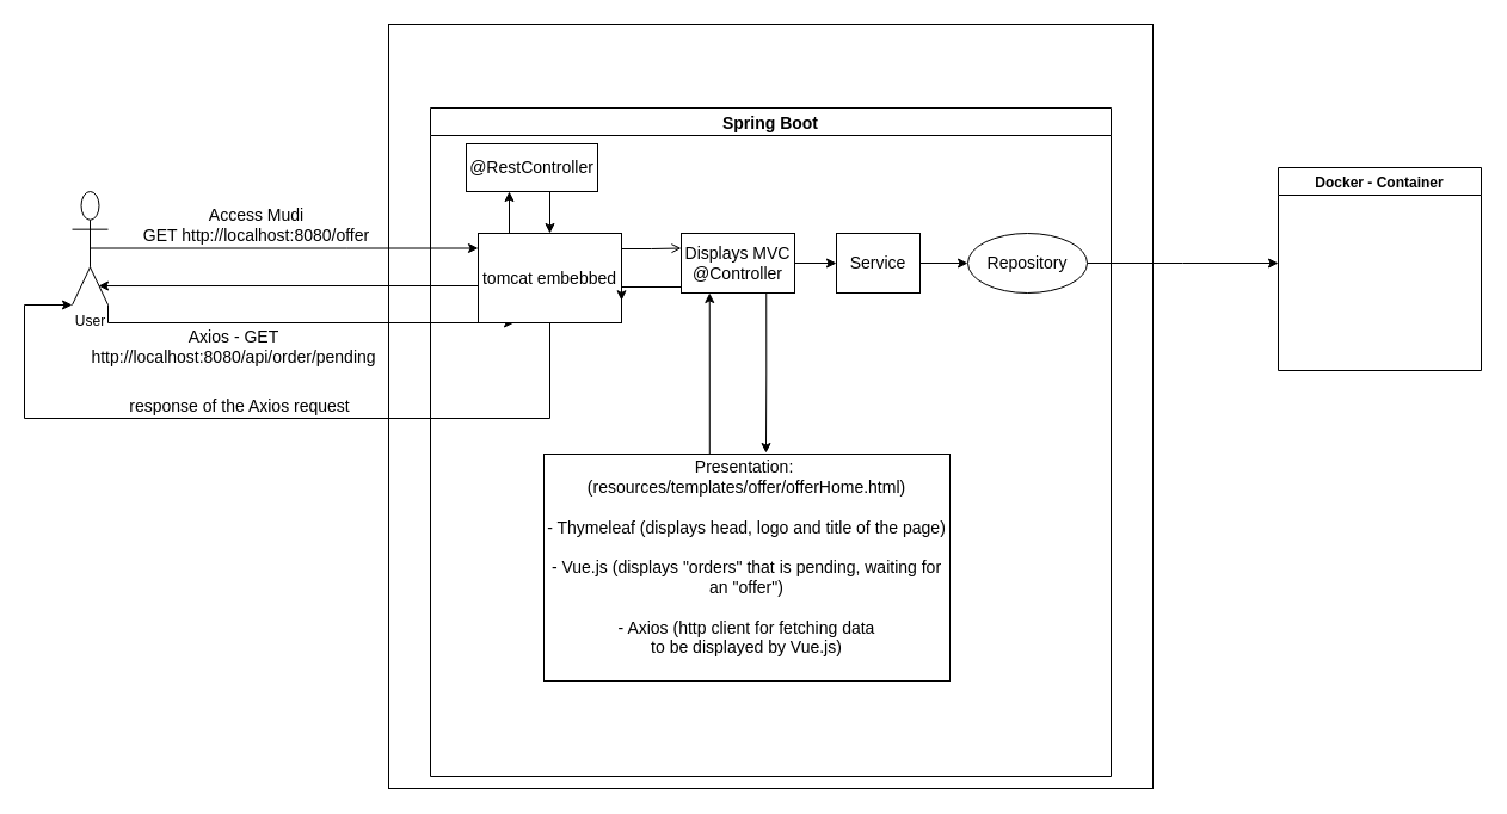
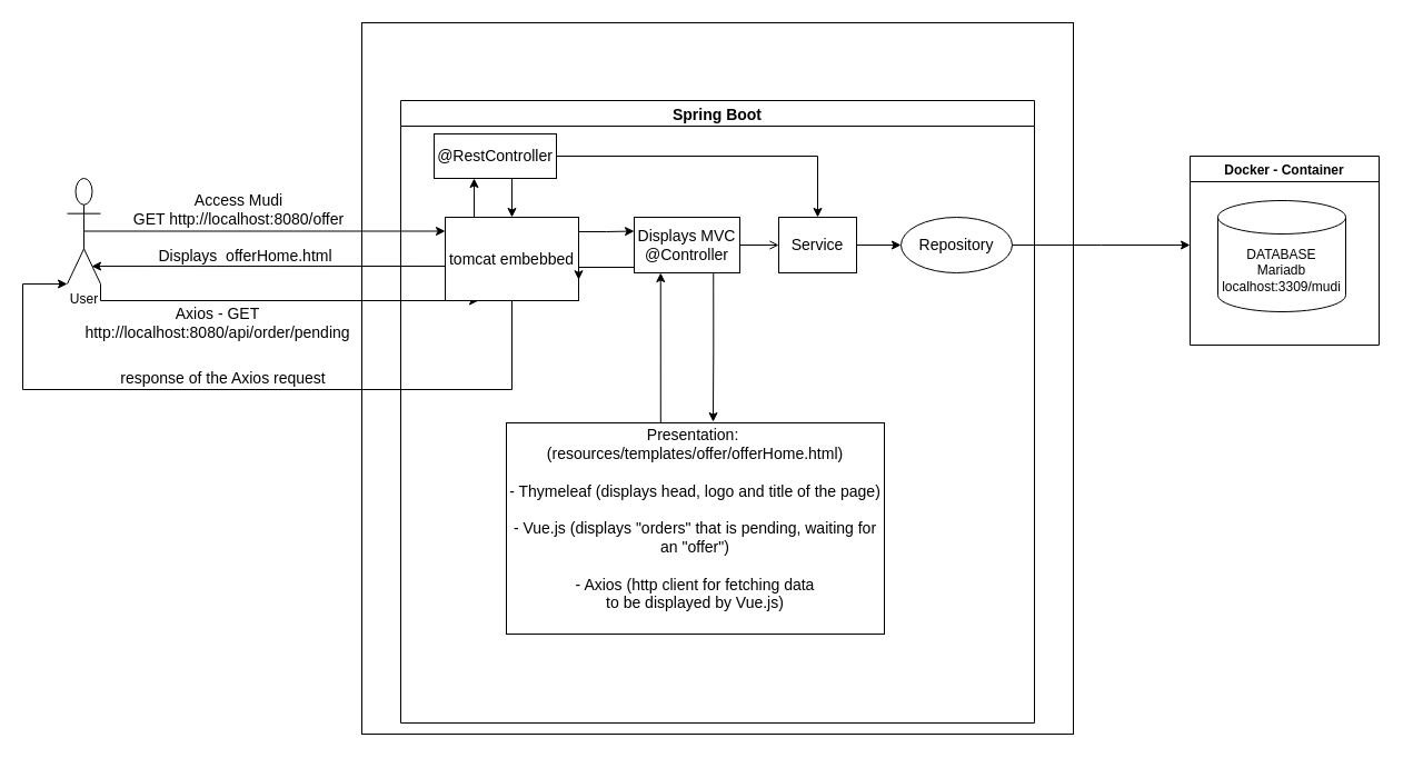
+ <mxCell id="9" style="edgeStyle=orthogonalEdgeStyle;rounded=0;orthogonalLoop=1;jettySize=auto;html=1;exitX=1;exitY=0.5;exitDx=0;exitDy=0;entryX=0.5;entryY=0;entryDx=0;entryDy=0;" edge="1" parent="3" source="10" target="12"><mxGeometry relative="1" as="geometry" /></mxCell>
- <mxCell id="20" style="edgeStyle=orthogonalEdgeStyle;rounded=0;orthogonalLoop=1;jettySize=auto;html=1;exitX=1;exitY=0.25;exitDx=0;exitDy=0;entryX=0;entryY=0.25;entryDx=0;entryDy=0;endArrow=open;" edge="1" parent="1" source="22" target="6"><mxGeometry relative="1" as="geometry"><Array as="points"><mxPoint x="520" y="208" /><mxPoint x="545" y="208" /></Array></mxGeometry></mxCell>
+ <mxCell id="20" style="edgeStyle=orthogonalEdgeStyle;rounded=0;orthogonalLoop=1;jettySize=auto;html=1;exitX=1;exitY=0.25;exitDx=0;exitDy=0;entryX=0;entryY=0.25;entryDx=0;entryDy=0;" edge="1" parent="1" source="22" target="6"><mxGeometry relative="1" as="geometry"><Array as="points"><mxPoint x="520" y="208" /><mxPoint x="545" y="208" /></Array></mxGeometry></mxCell>
- <mxCell id="4" style="edgeStyle=orthogonalEdgeStyle;rounded=0;orthogonalLoop=1;jettySize=auto;html=1;exitX=1;exitY=0.5;exitDx=0;exitDy=0;entryX=0;entryY=0.5;entryDx=0;entryDy=0;" edge="1" parent="3" source="6" target="12"><mxGeometry relative="1" as="geometry" /></mxCell>
+ <mxCell id="4" style="edgeStyle=orthogonalEdgeStyle;rounded=0;orthogonalLoop=1;jettySize=auto;html=1;exitX=1;exitY=0.5;exitDx=0;exitDy=0;entryX=0;entryY=0.5;entryDx=0;entryDy=0;endArrow=open;" edge="1" parent="3" source="6" target="12"><mxGeometry relative="1" as="geometry" /></mxCell>
+ <mxCell id="25" value="Displays&amp;nbsp; offerHome.html" style="text;html=1;align=center;verticalAlign=middle;resizable=0;points=[];autosize=1;strokeColor=none;fillColor=none;fontSize=14;" parent="1" vertex="1"><mxGeometry x="135" y="220" width="170" height="20" as="geometry" /></mxCell>
+ <mxCell id="24" value="DATABASE&lt;br&gt;Mariadb&lt;br&gt;localhost:3309/mudi" style="shape=cylinder3;whiteSpace=wrap;html=1;boundedLbl=1;backgroundOutline=1;size=15;" parent="23" vertex="1"><mxGeometry x="25" y="40" width="115" height="100" as="geometry" /></mxCell>
